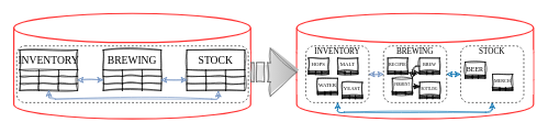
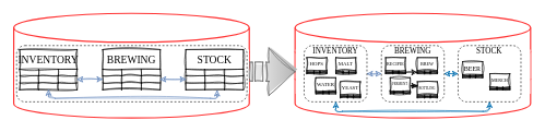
- <mxCell id="175" style="edgeStyle=orthogonalEdgeStyle;rounded=1;orthogonalLoop=1;jettySize=auto;html=1;entryX=1;entryY=0;entryDx=0;entryDy=0;sketch=1;curveFitting=1;jiggle=2;" edge="1" parent="48" source="176" target="110"><mxGeometry relative="1" as="geometry"><Array as="points"><mxPoint x="175.846" y="80" /><mxPoint x="175.846" y="92.308" /><mxPoint x="175.846" y="92.308" /></Array></mxGeometry></mxCell>
